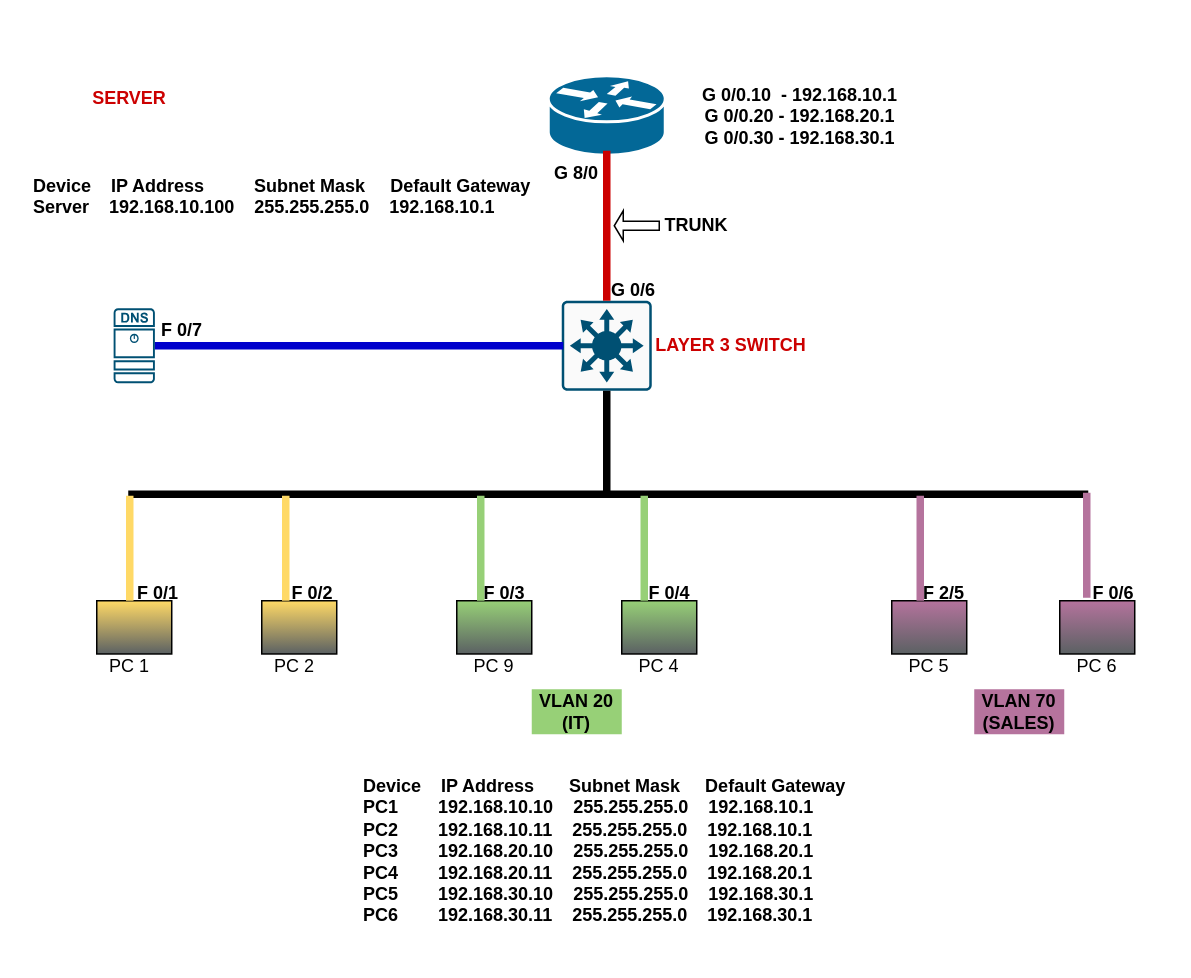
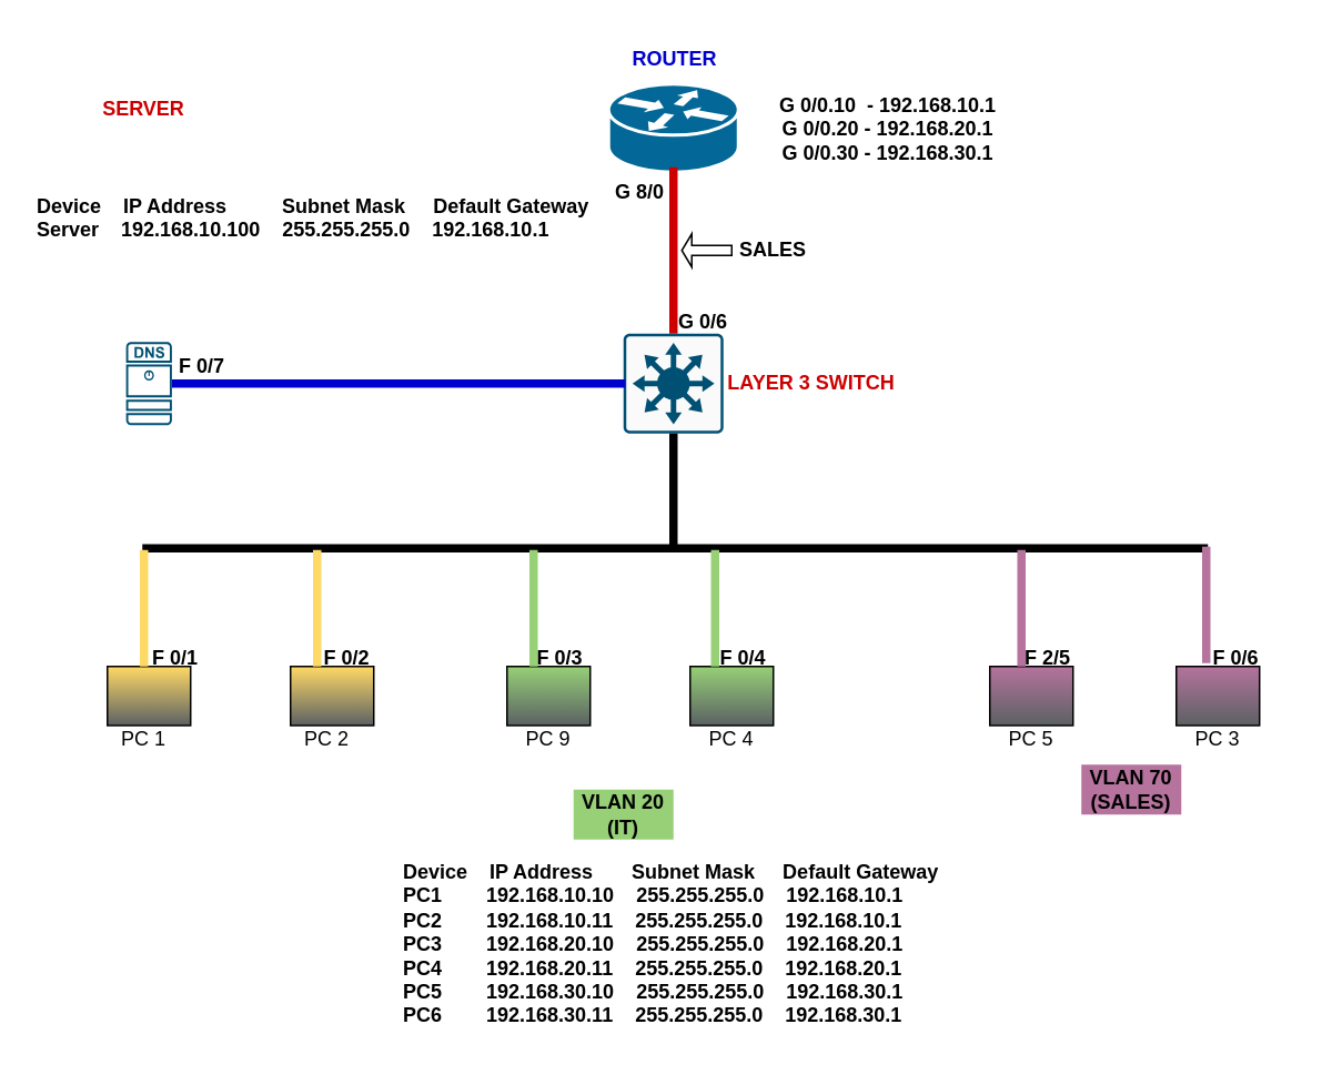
+ <mxCell id="28" value="&lt;font style=&quot;color: rgb(0, 0, 204);&quot;&gt;ROUTER&lt;/font&gt;" style="text;strokeColor=none;align=center;fillColor=none;html=1;verticalAlign=middle;whiteSpace=wrap;rounded=0;fontStyle=1;fontColor=#CC0000;" parent="1" vertex="1"><mxGeometry x="345" y="20" width="120" height="30" as="geometry" /></mxCell>
- <mxCell id="40" value="TRUNK" style="text;strokeColor=none;align=center;fillColor=none;html=1;verticalAlign=middle;whiteSpace=wrap;rounded=0;fontStyle=1" parent="1" vertex="1"><mxGeometry x="434" y="135" width="60" height="30" as="geometry" /></mxCell>
+ <mxCell id="40" value="SALES" style="text;strokeColor=none;align=center;fillColor=none;html=1;verticalAlign=middle;whiteSpace=wrap;rounded=0;fontStyle=1" parent="1" vertex="1"><mxGeometry x="434" y="135" width="60" height="30" as="geometry" /></mxCell>
- <mxCell id="22" value="PC 6" style="text;strokeColor=none;align=center;fillColor=none;html=1;verticalAlign=middle;whiteSpace=wrap;rounded=0;" parent="1" vertex="1"><mxGeometry x="701" y="429" width="60" height="30" as="geometry" /></mxCell>
+ <mxCell id="22" value="PC 3" style="text;strokeColor=none;align=center;fillColor=none;html=1;verticalAlign=middle;whiteSpace=wrap;rounded=0;" parent="1" vertex="1"><mxGeometry x="701" y="429" width="60" height="30" as="geometry" /></mxCell>
- <mxCell id="42" value="VLAN 20 (IT)" style="text;strokeColor=none;align=center;fillColor=#97D077;html=1;verticalAlign=middle;whiteSpace=wrap;rounded=0;fontStyle=1" parent="1" vertex="1"><mxGeometry x="354" y="459" width="60" height="30" as="geometry" /></mxCell>
+ <mxCell id="42" value="VLAN 20 (IT)" style="text;strokeColor=none;align=center;fillColor=#97D077;html=1;verticalAlign=middle;whiteSpace=wrap;rounded=0;fontStyle=1" parent="1" vertex="1"><mxGeometry x="344" y="474" width="60" height="30" as="geometry" /></mxCell>
